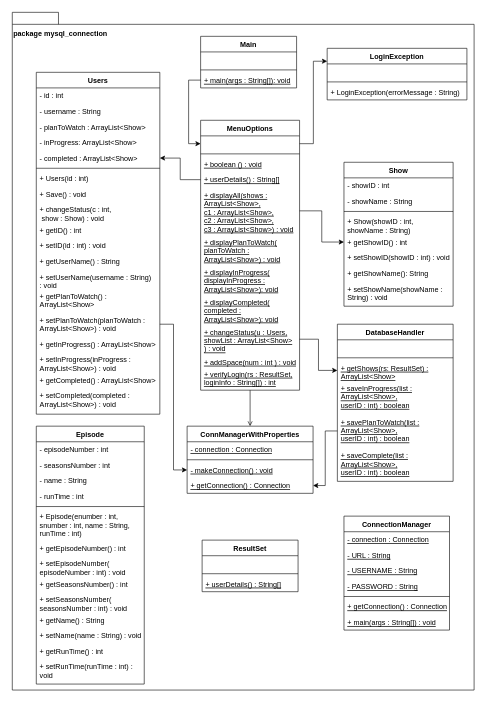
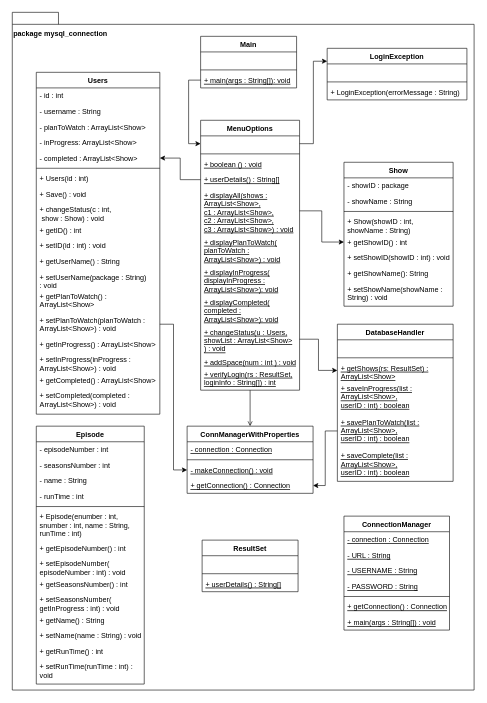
- <mxCell id="76" value="- showID : int" style="text;strokeColor=none;fillColor=none;align=left;verticalAlign=top;spacingLeft=4;spacingRight=4;overflow=hidden;rotatable=0;points=[[0,0.5],[1,0.5]];portConstraint=eastwest;" vertex="1" parent="75"><mxGeometry y="26" width="182" height="26" as="geometry" /></mxCell>
+ <mxCell id="76" value="- showID : package" style="text;strokeColor=none;fillColor=none;align=left;verticalAlign=top;spacingLeft=4;spacingRight=4;overflow=hidden;rotatable=0;points=[[0,0.5],[1,0.5]];portConstraint=eastwest;" vertex="1" parent="75"><mxGeometry y="26" width="182" height="26" as="geometry" /></mxCell>
- <mxCell id="68" value="+ setUserName(username : String) &#10;: void" style="text;strokeColor=none;fillColor=none;align=left;verticalAlign=top;spacingLeft=4;spacingRight=4;overflow=hidden;rotatable=0;points=[[0,0.5],[1,0.5]];portConstraint=eastwest;" vertex="1" parent="55"><mxGeometry y="328" width="206" height="32" as="geometry" /></mxCell>
+ <mxCell id="68" value="+ setUserName(package : String) &#10;: void" style="text;strokeColor=none;fillColor=none;align=left;verticalAlign=top;spacingLeft=4;spacingRight=4;overflow=hidden;rotatable=0;points=[[0,0.5],[1,0.5]];portConstraint=eastwest;" vertex="1" parent="55"><mxGeometry y="328" width="206" height="32" as="geometry" /></mxCell>
- <mxCell id="46" value="+ setSeasonsNumber(&#10;seasonsNumber : int) : void" style="text;strokeColor=none;fillColor=none;align=left;verticalAlign=top;spacingLeft=4;spacingRight=4;overflow=hidden;rotatable=0;points=[[0,0.5],[1,0.5]];portConstraint=eastwest;" vertex="1" parent="36"><mxGeometry y="276" width="180" height="34" as="geometry" /></mxCell>
+ <mxCell id="46" value="+ setSeasonsNumber(&#10;getInProgress : int) : void" style="text;strokeColor=none;fillColor=none;align=left;verticalAlign=top;spacingLeft=4;spacingRight=4;overflow=hidden;rotatable=0;points=[[0,0.5],[1,0.5]];portConstraint=eastwest;" vertex="1" parent="36"><mxGeometry y="276" width="180" height="34" as="geometry" /></mxCell>
